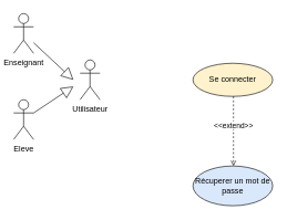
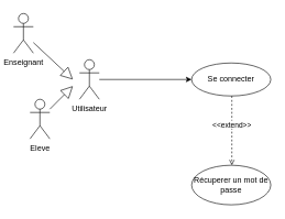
+ <mxCell id="4" style="edgeStyle=orthogonalEdgeStyle;rounded=0;jumpSize=6;orthogonalLoop=1;jettySize=auto;html=1;entryX=0;entryY=0.5;entryDx=0;entryDy=0;shadow=0;" parent="1" source="5" target="2" edge="1"><mxGeometry relative="1" as="geometry" /></mxCell>
- <mxCell id="2" value="Se connecter" style="ellipse;whiteSpace=wrap;html=1;fillColor=#fff2cc;" parent="1" vertex="1"><mxGeometry x="290" y="95" width="120" height="50" as="geometry" /></mxCell>
+ <mxCell id="2" value="Se connecter" style="ellipse;whiteSpace=wrap;html=1;" parent="1" vertex="1"><mxGeometry x="290" y="95" width="120" height="50" as="geometry" /></mxCell>
- <mxCell id="8" value="Eleve" style="shape=umlActor;verticalLabelPosition=bottom;verticalAlign=top;html=1;outlineConnect=0;" parent="1" vertex="1"><mxGeometry x="20" y="150" width="30" height="60" as="geometry" /></mxCell>
+ <mxCell id="8" value="Eleve" style="shape=umlActor;verticalLabelPosition=bottom;verticalAlign=top;html=1;outlineConnect=0;" parent="1" vertex="1"><mxGeometry x="45" y="150" width="30" height="60" as="geometry" /></mxCell>
- <mxCell id="3" value="Récuperer un mot de passe" style="ellipse;whiteSpace=wrap;html=1;fillColor=#dae8fc;" parent="1" vertex="1"><mxGeometry x="290" y="250" width="120" height="60" as="geometry" /></mxCell>
+ <mxCell id="3" value="Récuperer un mot de passe" style="ellipse;whiteSpace=wrap;html=1;" parent="1" vertex="1"><mxGeometry x="290" y="250" width="120" height="60" as="geometry" /></mxCell>
